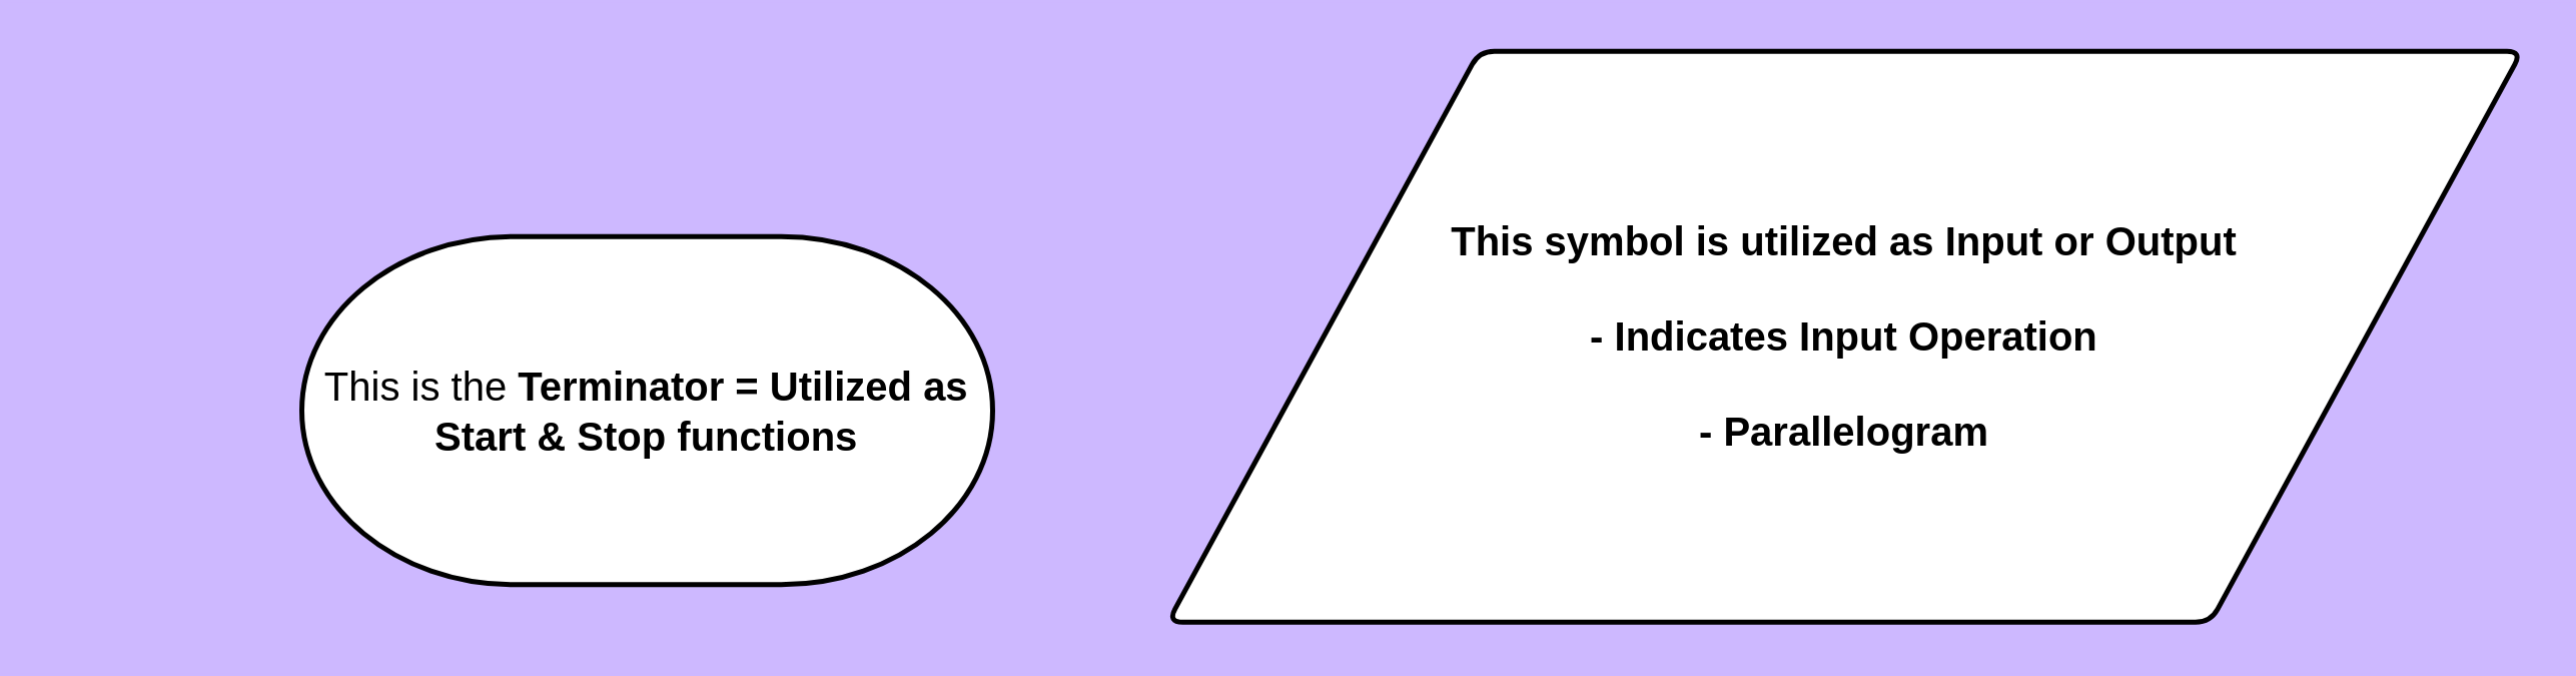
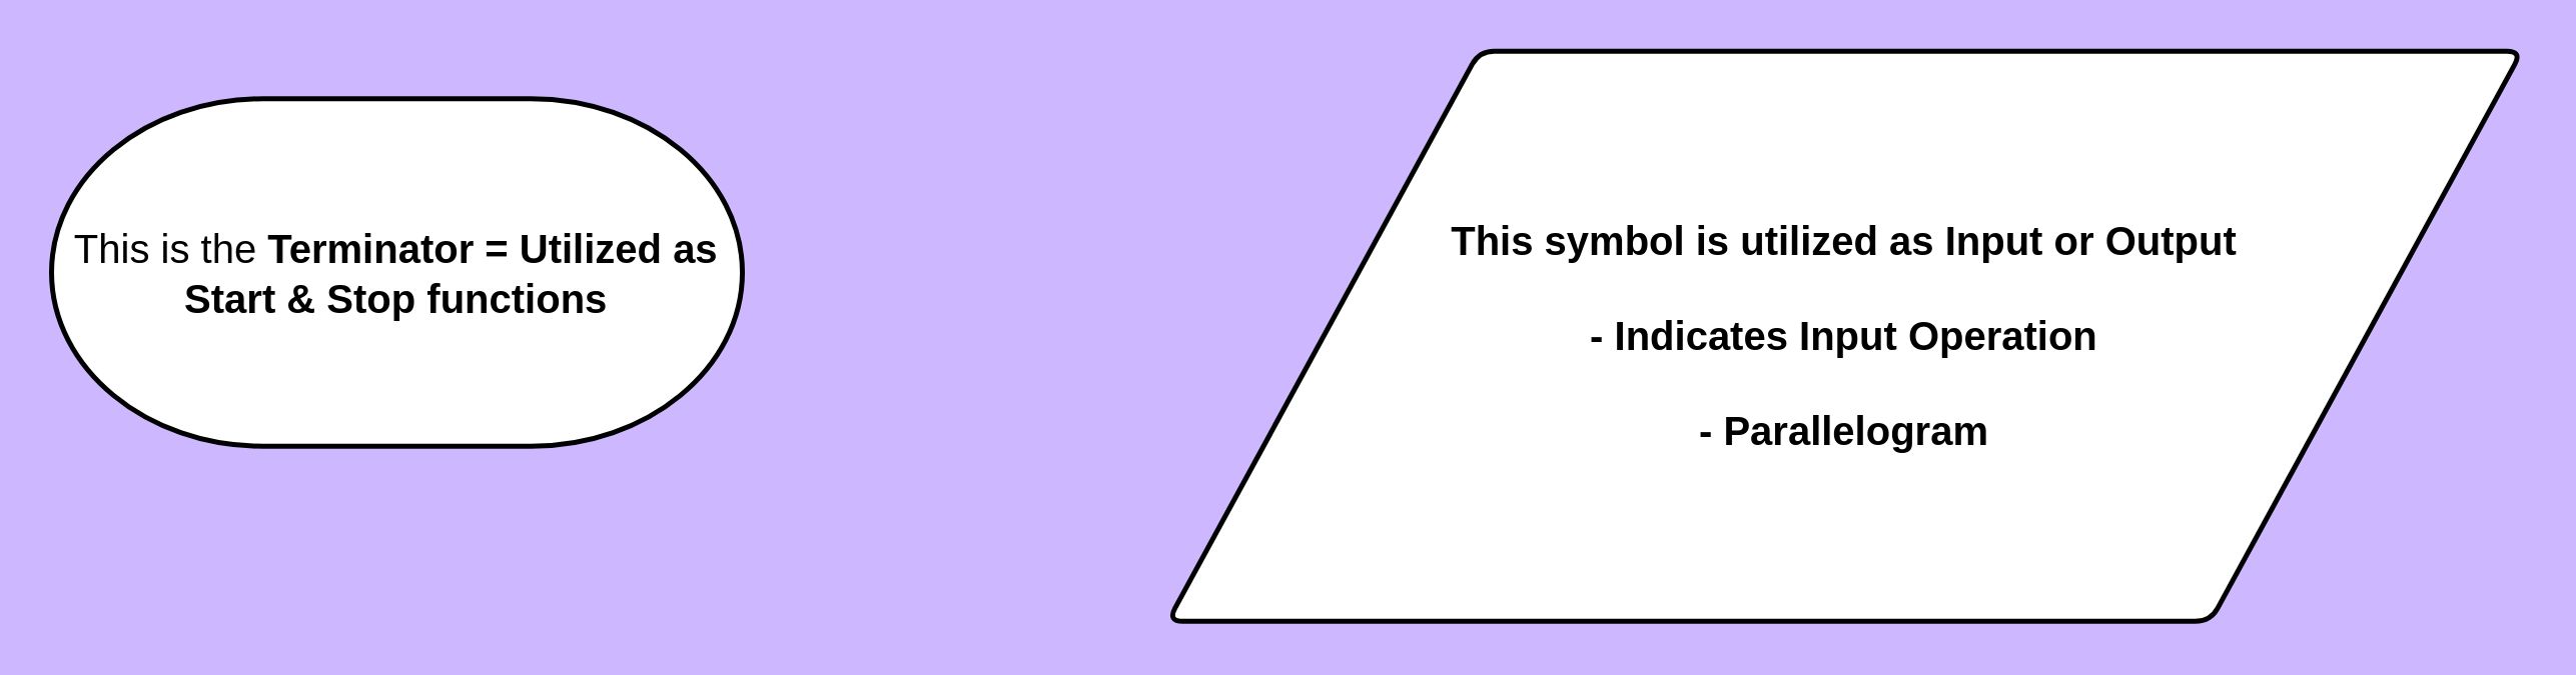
- <mxCell id="2" value="&lt;font size=&quot;3&quot;&gt;This is the &lt;b&gt;Terminator = Utilized as Start &amp;amp; Stop functions&lt;/b&gt;&lt;/font&gt;" style="strokeWidth=2;html=1;shape=mxgraph.flowchart.terminator;whiteSpace=wrap;" parent="1" vertex="1"><mxGeometry x="120" y="94" width="276" height="139" as="geometry" /></mxCell>
+ <mxCell id="2" value="&lt;font size=&quot;3&quot;&gt;This is the &lt;b&gt;Terminator = Utilized as Start &amp;amp; Stop functions&lt;/b&gt;&lt;/font&gt;" style="strokeWidth=2;html=1;shape=mxgraph.flowchart.terminator;whiteSpace=wrap;" parent="1" vertex="1"><mxGeometry x="20" y="39" width="276" height="139" as="geometry" /></mxCell>
